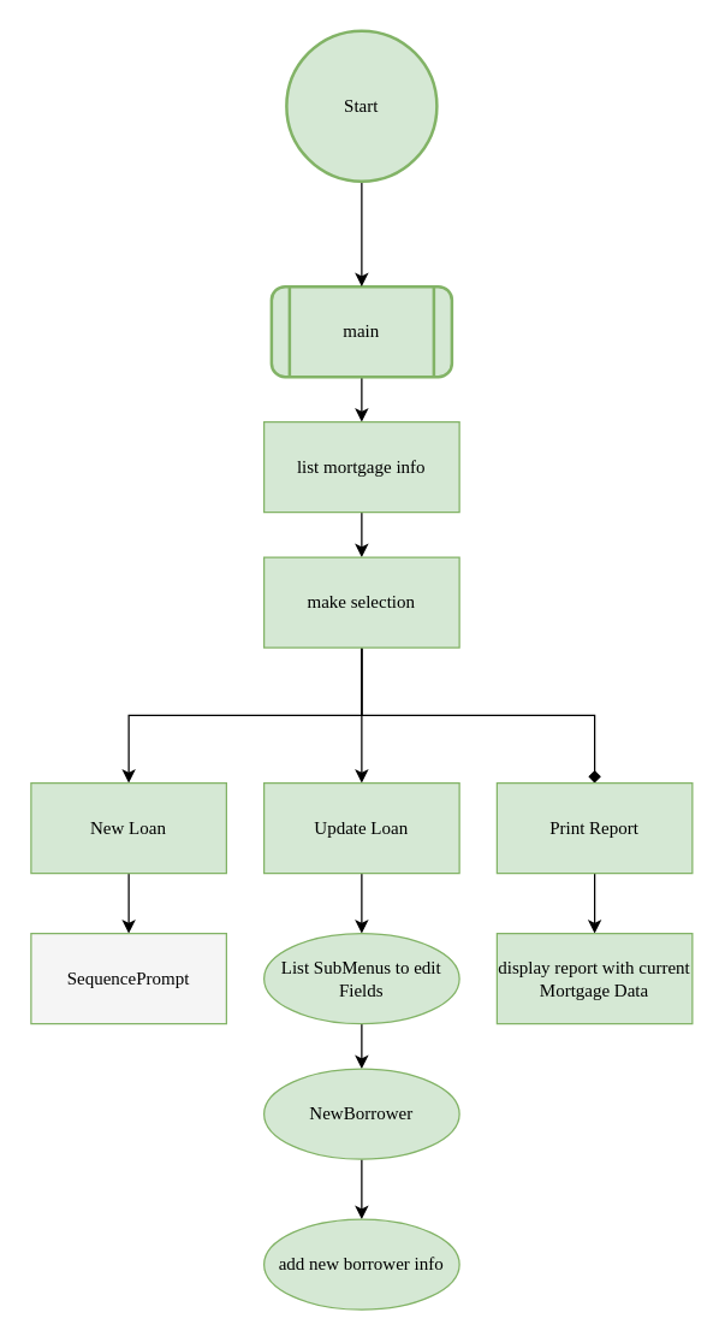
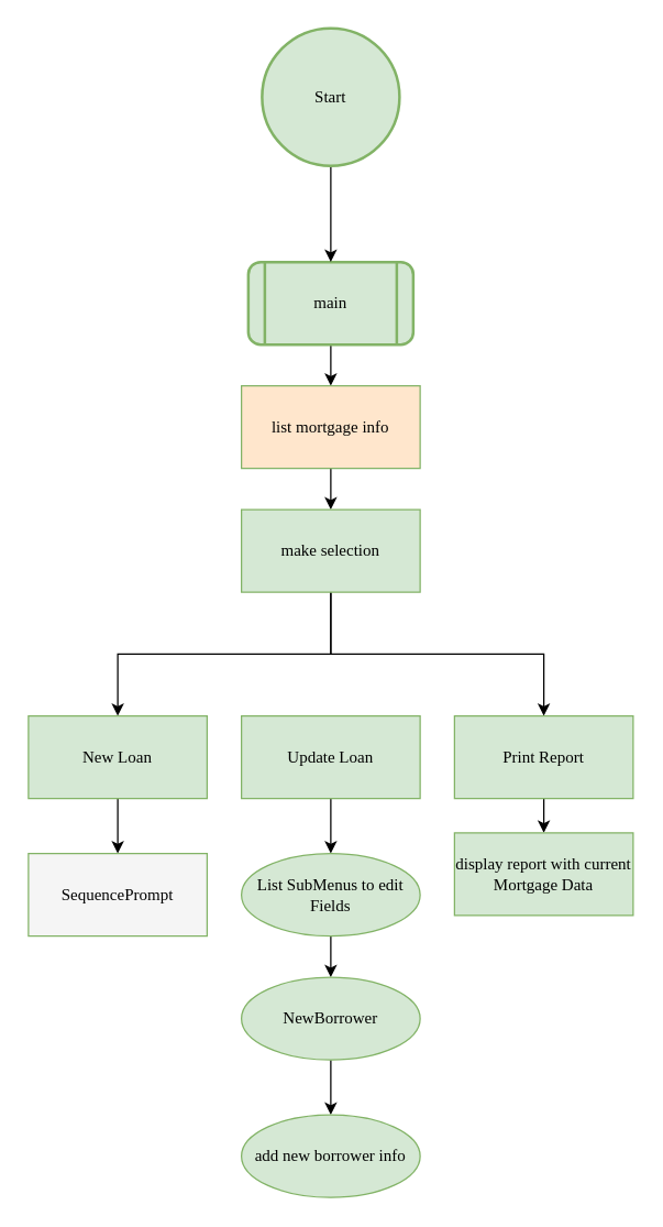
- <mxCell id="7" value="&lt;font style=&quot;font-size: 12px&quot;&gt;list mortgage info&lt;/font&gt;" style="rounded=0;whiteSpace=wrap;html=1;fillColor=#d5e8d4;strokeColor=#82b366;fontFamily=SF Mono;" parent="1" vertex="1"><mxGeometry x="175" y="280" width="130" height="60" as="geometry" /></mxCell>
+ <mxCell id="7" value="&lt;font style=&quot;font-size: 12px&quot;&gt;list mortgage info&lt;/font&gt;" style="rounded=0;whiteSpace=wrap;html=1;fillColor=#ffe6cc;strokeColor=#82b366;fontFamily=SF Mono;" parent="1" vertex="1"><mxGeometry x="175" y="280" width="130" height="60" as="geometry" /></mxCell>
- <mxCell id="9" style="edgeStyle=orthogonalEdgeStyle;rounded=0;orthogonalLoop=1;jettySize=auto;html=1;exitX=0.5;exitY=1;exitDx=0;exitDy=0;entryX=0.5;entryY=0;entryDx=0;entryDy=0;" edge="1" parent="1" source="11" target="15"><mxGeometry relative="1" as="geometry" /></mxCell>
- <mxCell id="10" style="edgeStyle=orthogonalEdgeStyle;rounded=0;orthogonalLoop=1;jettySize=auto;html=1;exitX=0.5;exitY=1;exitDx=0;exitDy=0;entryX=0.5;entryY=0;entryDx=0;entryDy=0;endArrow=diamond;" edge="1" parent="1" source="11" target="17"><mxGeometry relative="1" as="geometry" /></mxCell>
+ <mxCell id="10" style="edgeStyle=orthogonalEdgeStyle;rounded=0;orthogonalLoop=1;jettySize=auto;html=1;exitX=0.5;exitY=1;exitDx=0;exitDy=0;entryX=0.5;entryY=0;entryDx=0;entryDy=0;" edge="1" parent="1" source="11" target="17"><mxGeometry relative="1" as="geometry" /></mxCell>
- <mxCell id="21" value="&lt;font style=&quot;font-size: 12px&quot;&gt;display report with current Mortgage Data&lt;/font&gt;" style="rounded=0;whiteSpace=wrap;html=1;fillColor=#d5e8d4;strokeColor=#82b366;fontFamily=SF Mono;" vertex="1" parent="1"><mxGeometry x="330" y="620" width="130" height="60" as="geometry" /></mxCell>
+ <mxCell id="21" value="&lt;font style=&quot;font-size: 12px&quot;&gt;display report with current Mortgage Data&lt;/font&gt;" style="rounded=0;whiteSpace=wrap;html=1;fillColor=#d5e8d4;strokeColor=#82b366;fontFamily=SF Mono;" vertex="1" parent="1"><mxGeometry x="330" y="605" width="130" height="60" as="geometry" /></mxCell>
